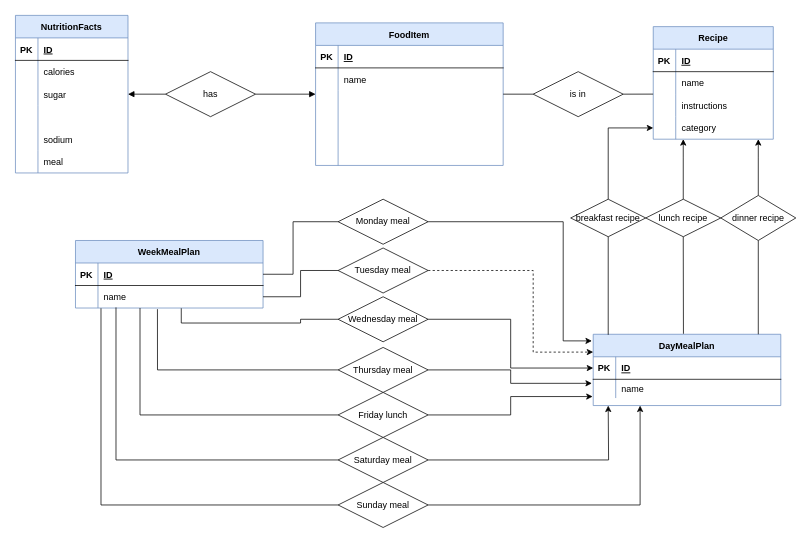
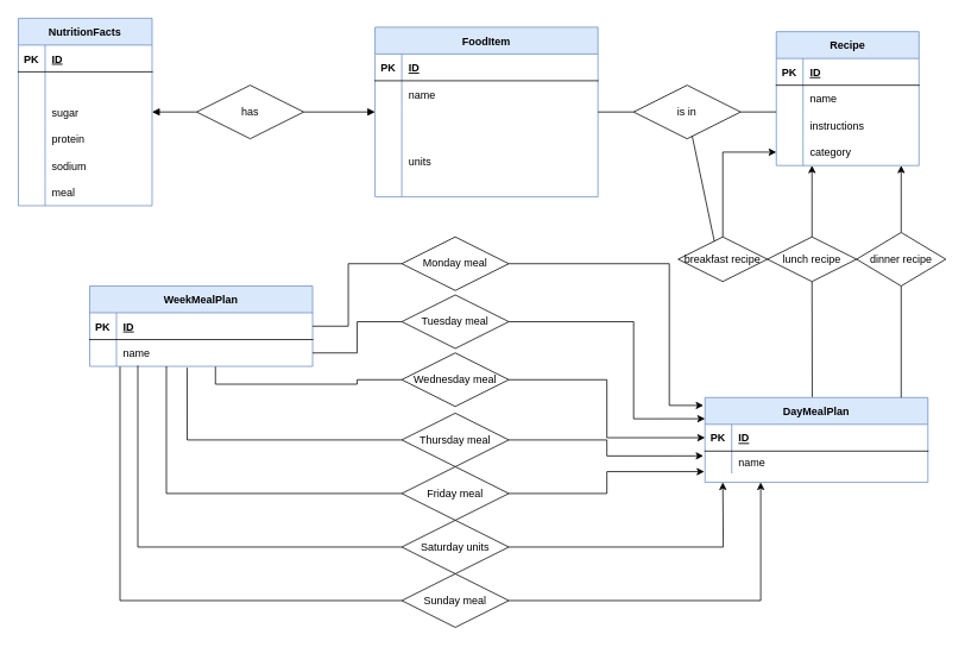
- <mxCell id="23" value="calories" style="shape=partialRectangle;overflow=hidden;connectable=0;fillColor=none;top=0;left=0;bottom=0;right=0;align=left;spacingLeft=6;" parent="21" vertex="1"><mxGeometry x="30" width="120" height="30" as="geometry" /></mxCell>
+ <mxCell id="29" value="protein" style="shape=partialRectangle;overflow=hidden;connectable=0;fillColor=none;top=0;left=0;bottom=0;right=0;align=left;spacingLeft=6;" parent="27" vertex="1"><mxGeometry x="30" width="120" height="30" as="geometry" /></mxCell>
+ <mxCell id="13" value="units" style="shape=partialRectangle;overflow=hidden;connectable=0;fillColor=none;top=0;left=0;bottom=0;right=0;align=left;spacingLeft=6;" parent="11" vertex="1"><mxGeometry x="30" width="220" height="20" as="geometry" /></mxCell>
- <mxCell id="83" style="edgeStyle=orthogonalEdgeStyle;rounded=0;orthogonalLoop=1;jettySize=auto;html=1;exitX=1;exitY=0.5;exitDx=0;exitDy=0;entryX=0;entryY=0.25;entryDx=0;entryDy=0;endArrow=classic;endFill=1;fontColor=none;dashed=1;" parent="1" source="84" target="49" edge="1"><mxGeometry relative="1" as="geometry"><Array as="points"><mxPoint x="710" y="360" /><mxPoint x="710" y="469" /></Array></mxGeometry></mxCell>
+ <mxCell id="83" style="edgeStyle=orthogonalEdgeStyle;rounded=0;orthogonalLoop=1;jettySize=auto;html=1;exitX=1;exitY=0.5;exitDx=0;exitDy=0;entryX=0;entryY=0.25;entryDx=0;entryDy=0;endArrow=classic;endFill=1;fontColor=none;" parent="1" source="84" target="49" edge="1"><mxGeometry relative="1" as="geometry"><Array as="points"><mxPoint x="710" y="360" /><mxPoint x="710" y="469" /></Array></mxGeometry></mxCell>
- <mxCell id="79" style="rounded=0;orthogonalLoop=1;jettySize=auto;html=1;exitX=0.5;exitY=1;exitDx=0;exitDy=0;entryX=0.08;entryY=0.007;entryDx=0;entryDy=0;entryPerimeter=0;endArrow=none;endFill=0;fontColor=none;" parent="1" source="80" target="49" edge="1"><mxGeometry relative="1" as="geometry" /></mxCell>
+ <mxCell id="79" style="rounded=0;orthogonalLoop=1;jettySize=auto;html=1;exitX=0.5;exitY=1;exitDx=0;exitDy=0;endArrow=none;endFill=0;fontColor=none;" parent="1" source="80" target="68" edge="1"><mxGeometry relative="1" as="geometry" /></mxCell>
- <mxCell id="88" value="Friday lunch" style="shape=rhombus;perimeter=rhombusPerimeter;whiteSpace=wrap;html=1;align=center;fontColor=none;" parent="1" vertex="1"><mxGeometry x="450" y="522.5" width="120" height="60" as="geometry" /></mxCell>
+ <mxCell id="88" value="Friday meal" style="shape=rhombus;perimeter=rhombusPerimeter;whiteSpace=wrap;html=1;align=center;fontColor=none;" parent="1" vertex="1"><mxGeometry x="450" y="522.5" width="120" height="60" as="geometry" /></mxCell>
- <mxCell id="90" value="Saturday meal" style="shape=rhombus;perimeter=rhombusPerimeter;whiteSpace=wrap;html=1;align=center;fontColor=none;" parent="1" vertex="1"><mxGeometry x="450" y="582.5" width="120" height="60" as="geometry" /></mxCell>
+ <mxCell id="90" value="Saturday units" style="shape=rhombus;perimeter=rhombusPerimeter;whiteSpace=wrap;html=1;align=center;fontColor=none;" parent="1" vertex="1"><mxGeometry x="450" y="582.5" width="120" height="60" as="geometry" /></mxCell>
